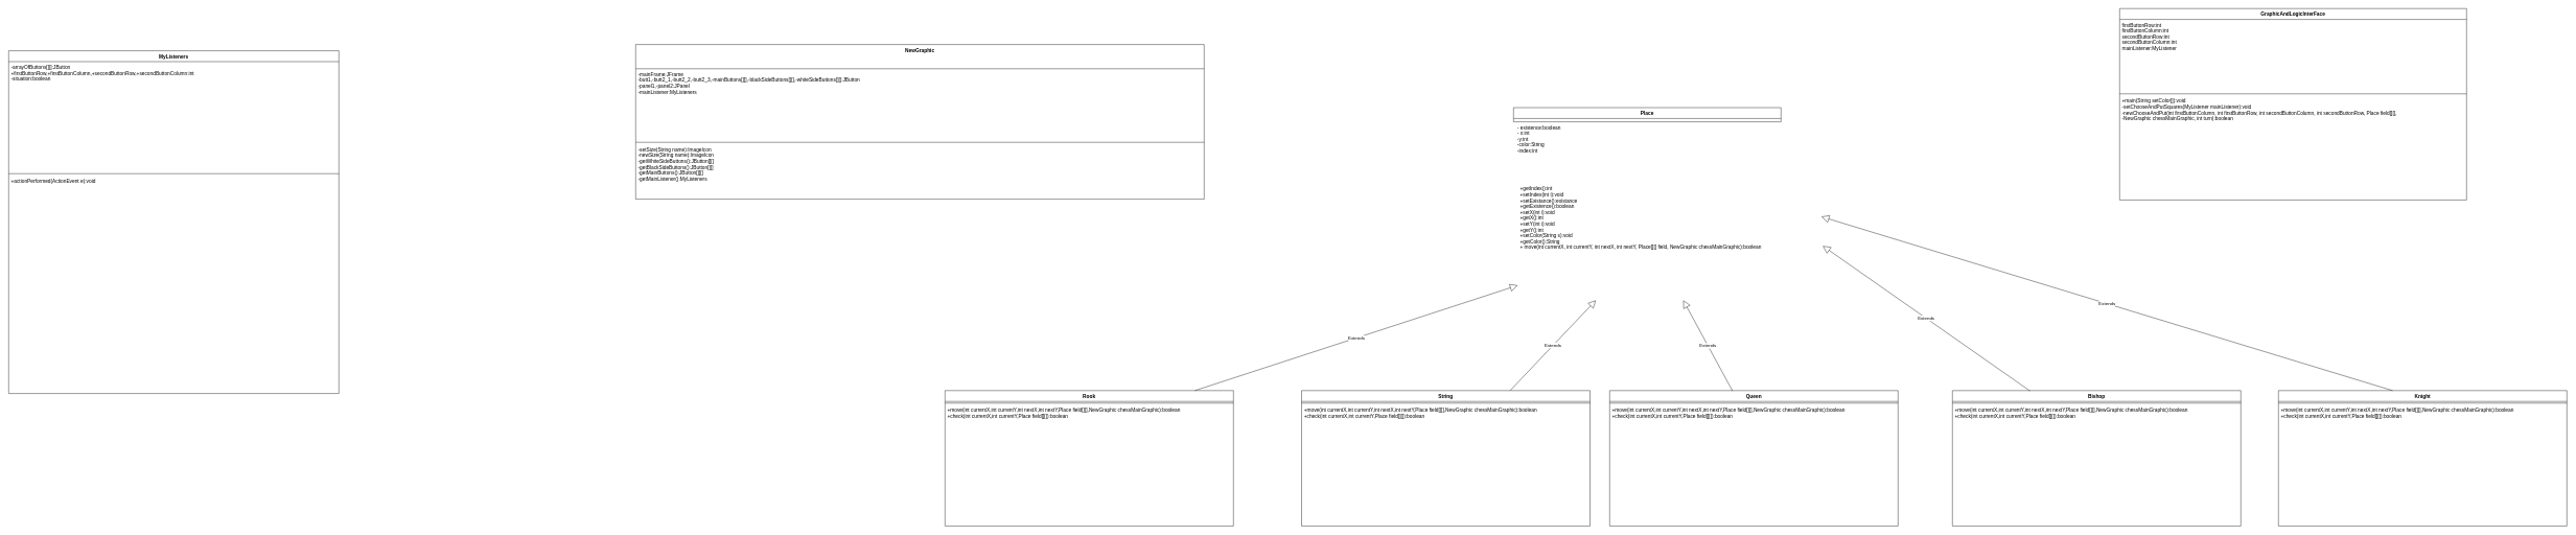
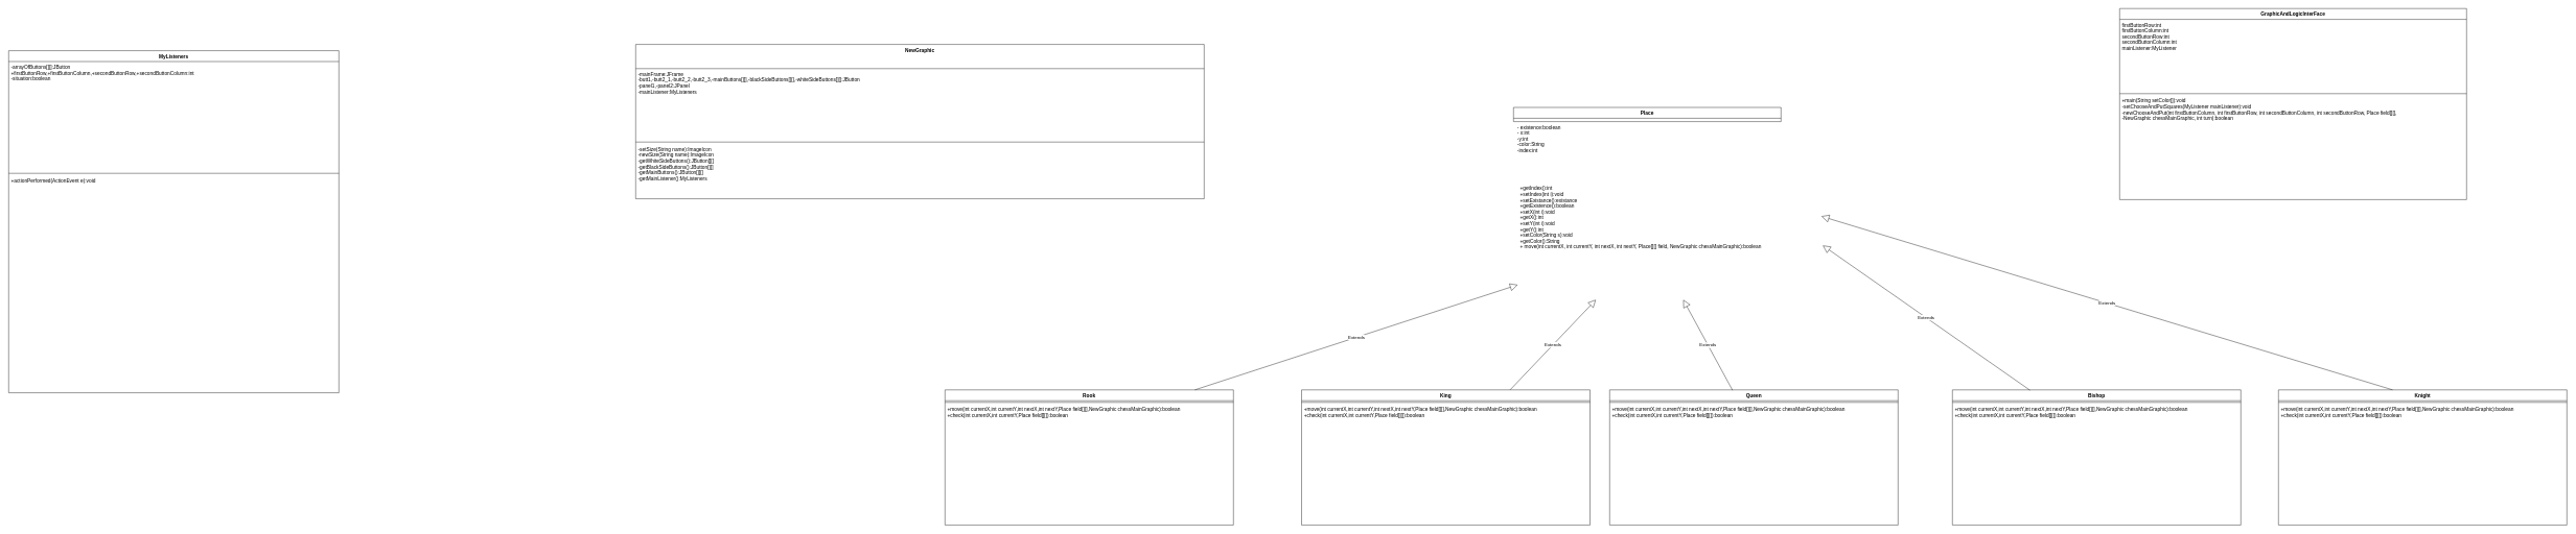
- <mxCell id="9" value="String" style="swimlane;fontStyle=1;align=center;verticalAlign=top;childLayout=stackLayout;horizontal=1;startSize=26;horizontalStack=0;resizeParent=1;resizeParentMax=0;resizeLast=0;collapsible=1;marginBottom=0;" vertex="1" parent="1"><mxGeometry x="3113" y="934" width="690" height="324" as="geometry" /></mxCell>
+ <mxCell id="9" value="King" style="swimlane;fontStyle=1;align=center;verticalAlign=top;childLayout=stackLayout;horizontal=1;startSize=26;horizontalStack=0;resizeParent=1;resizeParentMax=0;resizeLast=0;collapsible=1;marginBottom=0;" vertex="1" parent="1"><mxGeometry x="3113" y="934" width="690" height="324" as="geometry" /></mxCell>
